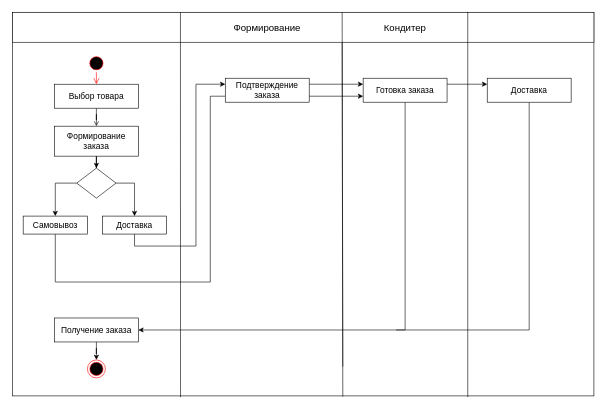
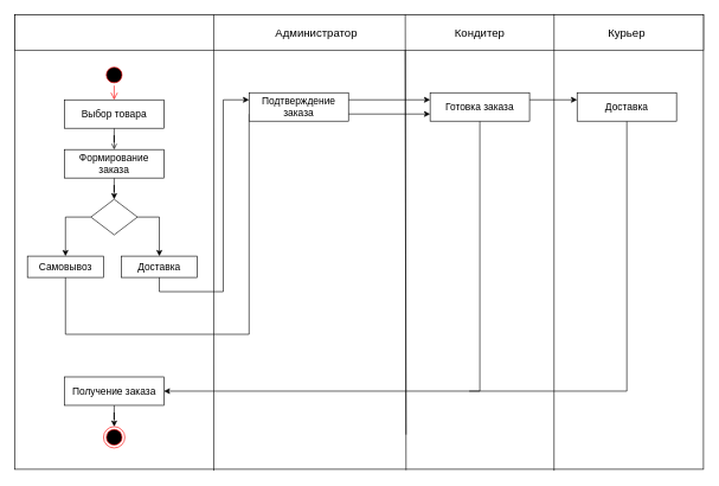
- <mxCell id="6" value="&lt;span style=&quot;font-size: 16px;&quot;&gt;Формирование&lt;/span&gt;" style="text;strokeColor=none;align=center;fillColor=none;html=1;verticalAlign=middle;whiteSpace=wrap;rounded=0;" vertex="1" parent="1"><mxGeometry x="380" y="30" width="130" height="30" as="geometry" /></mxCell>
+ <mxCell id="6" value="&lt;span style=&quot;font-size: 16px;&quot;&gt;Администратор&lt;/span&gt;" style="text;strokeColor=none;align=center;fillColor=none;html=1;verticalAlign=middle;whiteSpace=wrap;rounded=0;" vertex="1" parent="1"><mxGeometry x="380" y="30" width="130" height="30" as="geometry" /></mxCell>
+ <mxCell id="8" value="&lt;span style=&quot;font-size: 16px;&quot;&gt;Курьер&lt;/span&gt;" style="text;strokeColor=none;align=center;fillColor=none;html=1;verticalAlign=middle;whiteSpace=wrap;rounded=0;" vertex="1" parent="1"><mxGeometry x="817" y="30" width="130" height="30" as="geometry" /></mxCell>
- <mxCell id="25" value="&lt;span style=&quot;font-size: 14px;&quot;&gt;Подтверждение заказа&lt;/span&gt;" style="whiteSpace=wrap;html=1;" vertex="1" parent="1"><mxGeometry x="375" y="130" width="140" height="40" as="geometry" /></mxCell>
+ <mxCell id="25" value="&lt;span style=&quot;font-size: 14px;&quot;&gt;Подтверждение заказа&lt;/span&gt;" style="whiteSpace=wrap;html=1;" vertex="1" parent="1"><mxGeometry x="350" y="130" width="140" height="40" as="geometry" /></mxCell>
- <mxCell id="14" value="&lt;span style=&quot;font-size: 14px;&quot;&gt;Формирование заказа&lt;/span&gt;" style="whiteSpace=wrap;html=1;" vertex="1" parent="1"><mxGeometry x="90" y="210" width="140" height="50" as="geometry" /></mxCell>
+ <mxCell id="14" value="&lt;span style=&quot;font-size: 14px;&quot;&gt;Формирование заказа&lt;/span&gt;" style="whiteSpace=wrap;html=1;" vertex="1" parent="1"><mxGeometry x="90" y="210" width="140" height="40" as="geometry" /></mxCell>
